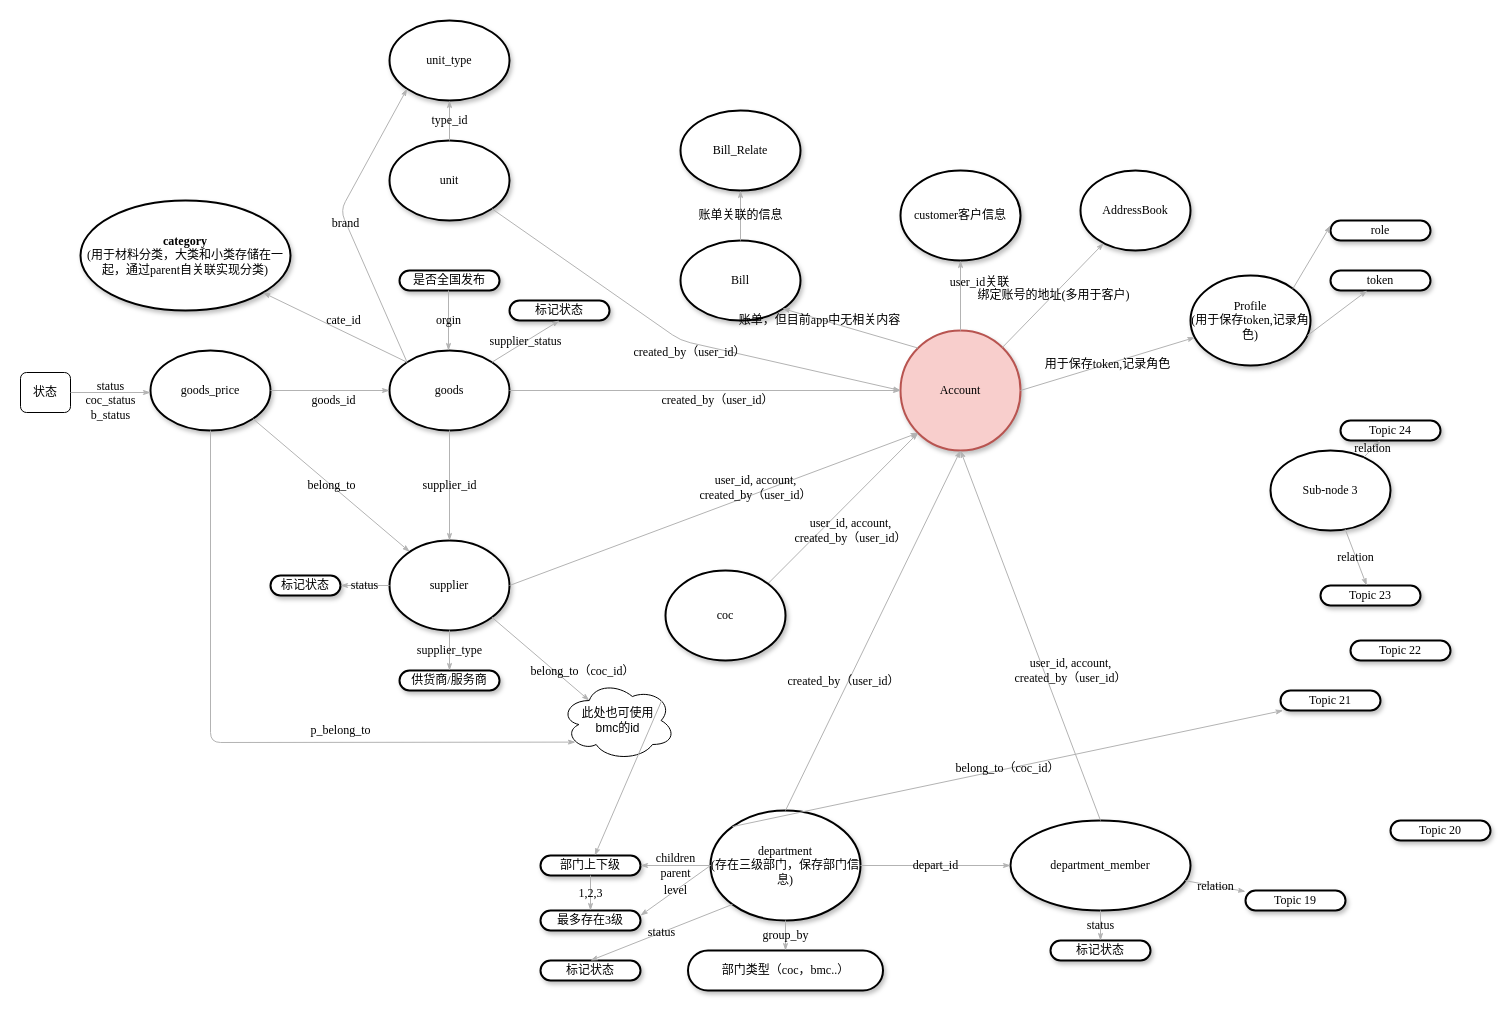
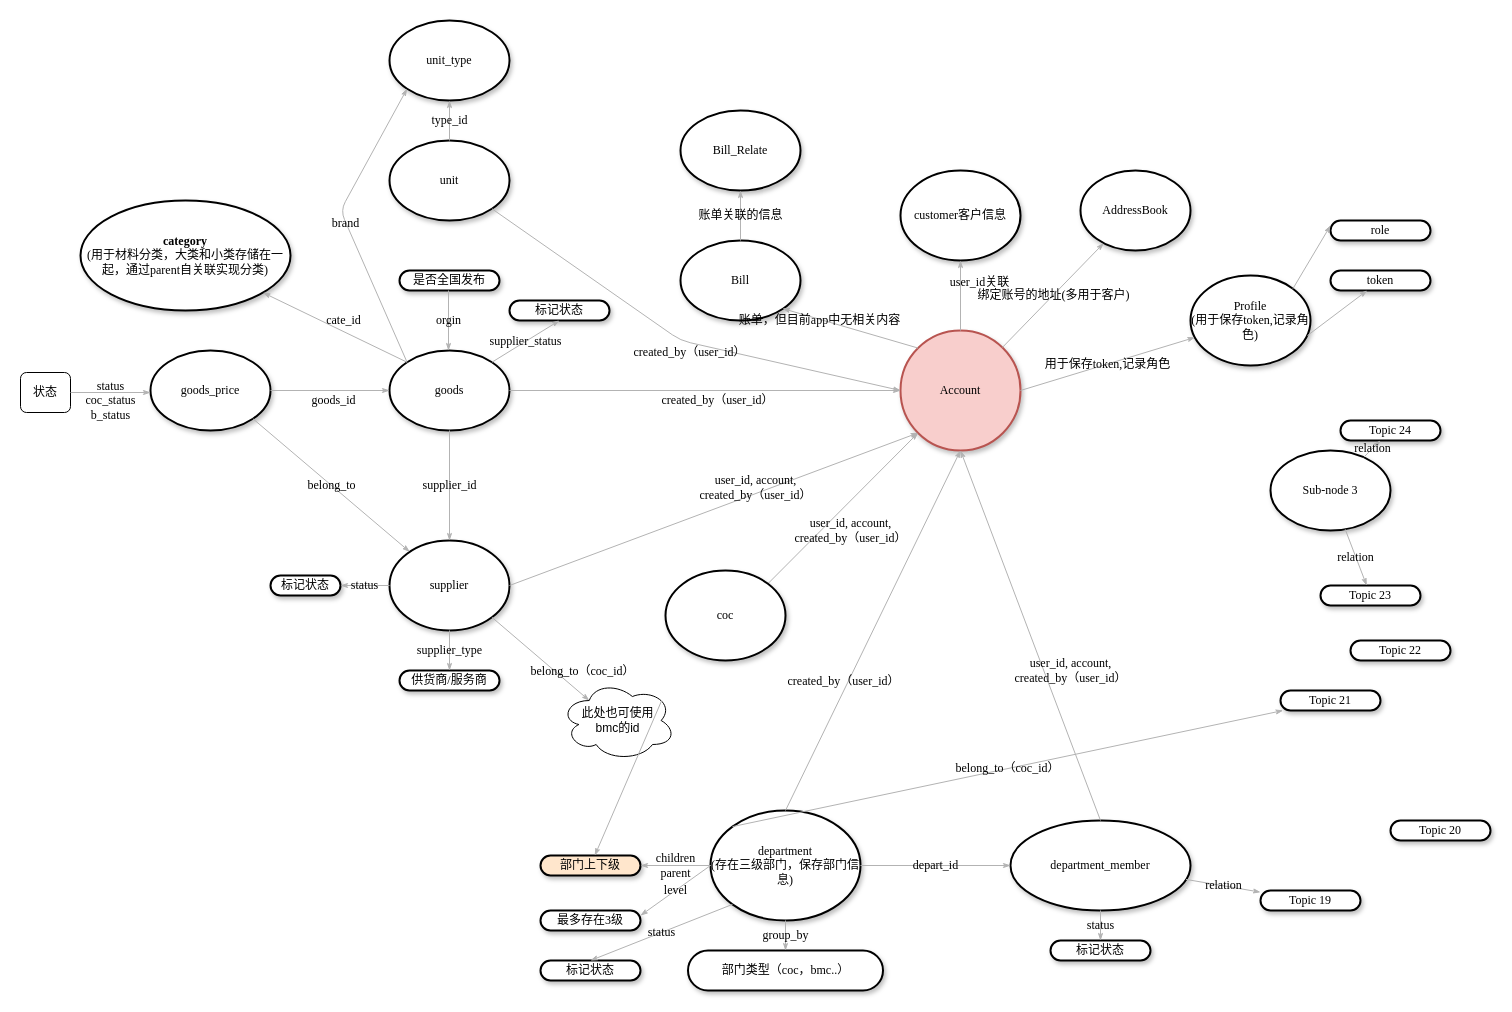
- <mxCell id="73" value="p_belong_to" style="edgeStyle=none;rounded=1;html=1;labelBackgroundColor=none;startArrow=none;startFill=0;startSize=5;endArrow=classicThin;endFill=1;endSize=5;jettySize=auto;orthogonalLoop=1;strokeColor=#B3B3B3;strokeWidth=1;fontFamily=Verdana;fontSize=12;fontColor=#000000;exitX=0.5;exitY=1;exitDx=0;exitDy=0;entryX=0.13;entryY=0.77;entryDx=0;entryDy=0;entryPerimeter=0;" edge="1" parent="1" source="70" target="54"><mxGeometry x="-0.114" y="130" relative="1" as="geometry"><mxPoint x="181.5" y="430" as="sourcePoint" /><mxPoint x="338.743" y="563.297" as="targetPoint" /><Array as="points"><mxPoint x="210" y="742" /></Array><mxPoint as="offset" /></mxGeometry></mxCell>
- <mxCell id="38" value="&lt;span&gt;部门上下级&lt;/span&gt;" style="whiteSpace=wrap;html=1;rounded=1;shadow=1;comic=0;labelBackgroundColor=none;strokeColor=#000000;strokeWidth=2;fillColor=#FFFFFF;fontFamily=Verdana;fontSize=12;fontColor=#000000;align=center;arcSize=50;" vertex="1" parent="1"><mxGeometry x="540" y="855" width="100" height="20" as="geometry" /></mxCell>
+ <mxCell id="38" value="&lt;span&gt;部门上下级&lt;/span&gt;" style="whiteSpace=wrap;html=1;rounded=1;shadow=1;comic=0;labelBackgroundColor=none;strokeColor=#000000;strokeWidth=2;fillColor=#ffe6cc;fontFamily=Verdana;fontSize=12;fontColor=#000000;align=center;arcSize=50;" vertex="1" parent="1"><mxGeometry x="540" y="855" width="100" height="20" as="geometry" /></mxCell>
- <mxCell id="46" value="1,2,3" style="edgeStyle=none;rounded=1;html=1;labelBackgroundColor=none;startArrow=none;startFill=0;startSize=5;endArrow=classicThin;endFill=1;endSize=5;jettySize=auto;orthogonalLoop=1;strokeColor=#B3B3B3;strokeWidth=1;fontFamily=Verdana;fontSize=12;fontColor=#000000;exitX=0.5;exitY=1;exitDx=0;exitDy=0;entryX=0.5;entryY=0;entryDx=0;entryDy=0;" edge="1" parent="1" source="38" target="44"><mxGeometry relative="1" as="geometry"><mxPoint x="730" y="885" as="sourcePoint" /><mxPoint x="660" y="935" as="targetPoint" /></mxGeometry></mxCell>
- <mxCell id="20" value="&lt;span&gt;Topic 19&lt;/span&gt;" style="whiteSpace=wrap;html=1;rounded=1;shadow=1;comic=0;labelBackgroundColor=none;strokeColor=#000000;strokeWidth=2;fillColor=#FFFFFF;fontFamily=Verdana;fontSize=12;fontColor=#000000;align=center;arcSize=50;" parent="1" vertex="1"><mxGeometry x="1245" y="890" width="100" height="20" as="geometry" /></mxCell>
+ <mxCell id="20" value="&lt;span&gt;Topic 19&lt;/span&gt;" style="whiteSpace=wrap;html=1;rounded=1;shadow=1;comic=0;labelBackgroundColor=none;strokeColor=#000000;strokeWidth=2;fillColor=#FFFFFF;fontFamily=Verdana;fontSize=12;fontColor=#000000;align=center;arcSize=50;" parent="1" vertex="1"><mxGeometry x="1260" y="890" width="100" height="20" as="geometry" /></mxCell>
